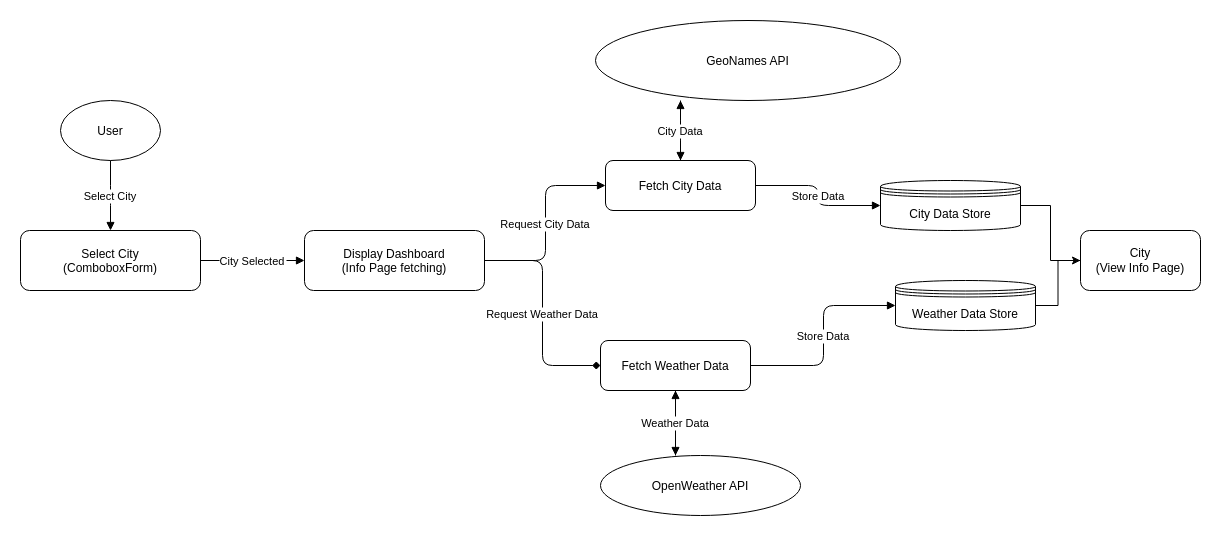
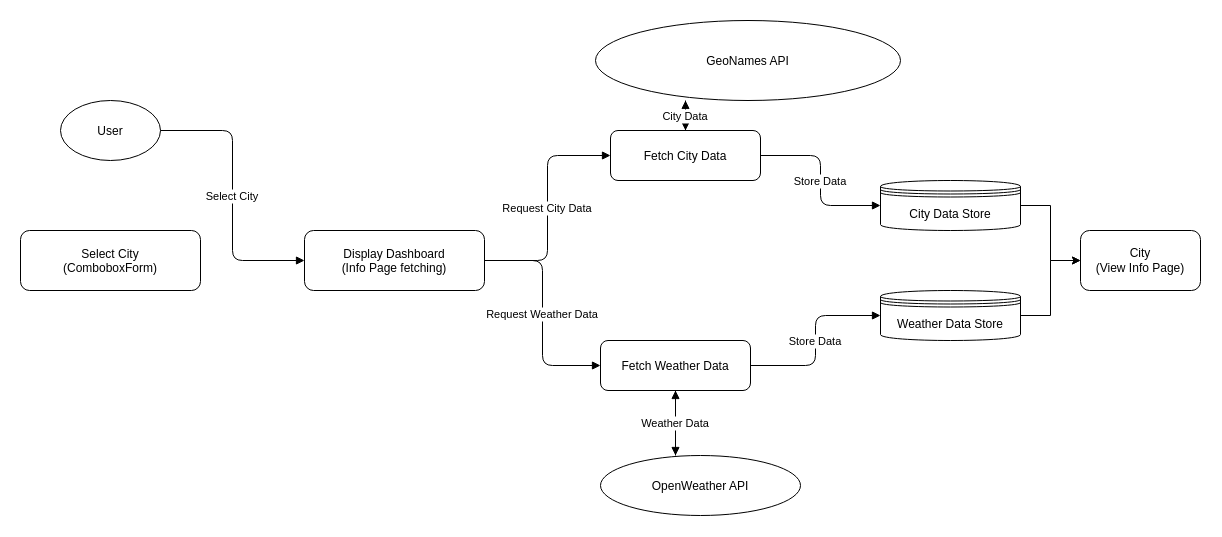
- <mxCell id="5" value="Fetch City Data" style="shape=rectangle;rounded=1;fillColor=#FFFFFF;strokeColor=#000000;" parent="1" vertex="1"><mxGeometry x="605" y="160" width="150" height="50" as="geometry" /></mxCell>
+ <mxCell id="5" value="Fetch City Data" style="shape=rectangle;rounded=1;fillColor=#FFFFFF;strokeColor=#000000;" parent="1" vertex="1"><mxGeometry x="610" y="130" width="150" height="50" as="geometry" /></mxCell>
- <mxCell id="13" value="Select City" style="edgeStyle=elbowEdgeStyle;endArrow=block;" parent="1" source="2" target="3" edge="1"><mxGeometry relative="1" as="geometry" /></mxCell>
+ <mxCell id="13" value="Select City" style="edgeStyle=elbowEdgeStyle;endArrow=block;" parent="1" source="2" target="4" edge="1"><mxGeometry relative="1" as="geometry" /></mxCell>
- <mxCell id="14" value="City Selected" style="edgeStyle=elbowEdgeStyle;endArrow=block;" parent="1" source="3" target="4" edge="1"><mxGeometry relative="1" as="geometry" /></mxCell>
- <mxCell id="9" style="edgeStyle=orthogonalEdgeStyle;rounded=0;orthogonalLoop=1;jettySize=auto;html=1;entryX=0;entryY=0.5;entryDx=0;entryDy=0;endArrow=none;" edge="1" parent="1" source="10" target="23"><mxGeometry relative="1" as="geometry" /></mxCell>
+ <mxCell id="9" style="edgeStyle=orthogonalEdgeStyle;rounded=0;orthogonalLoop=1;jettySize=auto;html=1;entryX=0;entryY=0.5;entryDx=0;entryDy=0;" edge="1" parent="1" source="10" target="23"><mxGeometry relative="1" as="geometry" /></mxCell>
- <mxCell id="12" value="Weather Data Store" style="shape=datastore;fillColor=#FFFFFF;strokeColor=#000000;" parent="1" vertex="1"><mxGeometry x="895" y="280" width="140" height="50" as="geometry" /></mxCell>
+ <mxCell id="12" value="Weather Data Store" style="shape=datastore;fillColor=#FFFFFF;strokeColor=#000000;" parent="1" vertex="1"><mxGeometry x="880" y="290" width="140" height="50" as="geometry" /></mxCell>
- <mxCell id="16" value="Request Weather Data" style="edgeStyle=elbowEdgeStyle;endArrow=diamond;" parent="1" source="4" target="6" edge="1"><mxGeometry relative="1" as="geometry" /></mxCell>
+ <mxCell id="16" value="Request Weather Data" style="edgeStyle=elbowEdgeStyle;endArrow=block;" parent="1" source="4" target="6" edge="1"><mxGeometry relative="1" as="geometry" /></mxCell>
